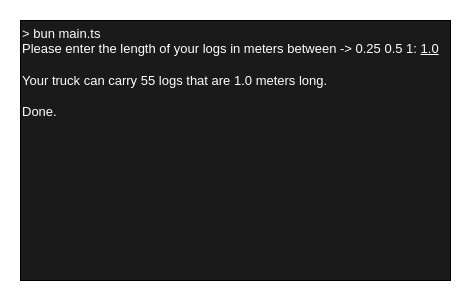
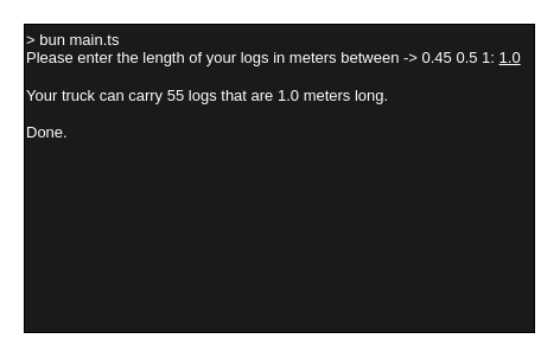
- <mxCell id="2" value="&lt;font color=&quot;#ffffff&quot; style=&quot;font-size: 13px;&quot;&gt;&amp;gt; bun main.ts&lt;br&gt;&lt;/font&gt;&lt;div style=&quot;font-size: 13px;&quot;&gt;&lt;span style=&quot;background-color: initial;&quot;&gt;&lt;font color=&quot;#ffffff&quot; style=&quot;font-size: 13px;&quot;&gt;Please enter the length of your logs in meters between -&amp;gt; 0.25 0.5 1: &lt;u&gt;1.0&lt;/u&gt;&lt;/font&gt;&lt;/span&gt;&lt;/div&gt;&lt;div style=&quot;font-size: 13px;&quot;&gt;&lt;span style=&quot;background-color: initial;&quot;&gt;&lt;font color=&quot;#ffffff&quot; style=&quot;font-size: 13px;&quot;&gt;&lt;br&gt;&lt;/font&gt;&lt;/span&gt;&lt;/div&gt;&lt;div style=&quot;font-size: 13px;&quot;&gt;&lt;font color=&quot;#ffffff&quot;&gt;Your truck can carry 55 logs that are 1.0 meters long.&lt;/font&gt;&lt;/div&gt;&lt;div style=&quot;font-size: 13px;&quot;&gt;&lt;span style=&quot;background-color: initial;&quot;&gt;&lt;font color=&quot;#ffffff&quot; style=&quot;font-size: 13px;&quot;&gt;&lt;br&gt;&lt;/font&gt;&lt;/span&gt;&lt;/div&gt;&lt;div style=&quot;font-size: 13px;&quot;&gt;&lt;span style=&quot;background-color: initial;&quot;&gt;&lt;font color=&quot;#ffffff&quot; style=&quot;font-size: 13px;&quot;&gt;Done.&lt;/font&gt;&lt;/span&gt;&lt;/div&gt;&lt;div style=&quot;font-size: 13px;&quot;&gt;&lt;span style=&quot;background-color: initial;&quot;&gt;&lt;font color=&quot;#ffffff&quot; style=&quot;font-size: 13px;&quot;&gt;&lt;br&gt;&lt;/font&gt;&lt;/span&gt;&lt;/div&gt;&lt;div style=&quot;font-size: 13px;&quot;&gt;&lt;span style=&quot;background-color: initial;&quot;&gt;&lt;font color=&quot;#ffffff&quot; style=&quot;font-size: 13px;&quot;&gt;&lt;br&gt;&lt;/font&gt;&lt;/span&gt;&lt;/div&gt;&lt;div style=&quot;font-size: 13px;&quot;&gt;&lt;span style=&quot;background-color: initial;&quot;&gt;&lt;font color=&quot;#ffffff&quot; style=&quot;font-size: 13px;&quot;&gt;&lt;br&gt;&lt;/font&gt;&lt;/span&gt;&lt;/div&gt;&lt;div style=&quot;font-size: 13px;&quot;&gt;&lt;span style=&quot;background-color: initial;&quot;&gt;&lt;font color=&quot;#ffffff&quot; style=&quot;font-size: 13px;&quot;&gt;&lt;br&gt;&lt;/font&gt;&lt;/span&gt;&lt;/div&gt;&lt;div style=&quot;font-size: 13px;&quot;&gt;&lt;span style=&quot;background-color: initial;&quot;&gt;&lt;font color=&quot;#ffffff&quot; style=&quot;font-size: 13px;&quot;&gt;&lt;br&gt;&lt;/font&gt;&lt;/span&gt;&lt;/div&gt;&lt;div style=&quot;font-size: 13px;&quot;&gt;&lt;span style=&quot;background-color: initial;&quot;&gt;&lt;font color=&quot;#ffffff&quot; style=&quot;font-size: 13px;&quot;&gt;&lt;br&gt;&lt;/font&gt;&lt;/span&gt;&lt;/div&gt;&lt;div style=&quot;font-size: 13px;&quot;&gt;&lt;span style=&quot;background-color: initial;&quot;&gt;&lt;font color=&quot;#ffffff&quot; style=&quot;font-size: 13px;&quot;&gt;&lt;br&gt;&lt;/font&gt;&lt;/span&gt;&lt;/div&gt;&lt;div style=&quot;font-size: 13px;&quot;&gt;&lt;span style=&quot;background-color: initial;&quot;&gt;&lt;font color=&quot;#ffffff&quot; style=&quot;font-size: 13px;&quot;&gt;&lt;br&gt;&lt;/font&gt;&lt;/span&gt;&lt;/div&gt;&lt;div style=&quot;font-size: 13px;&quot;&gt;&lt;span style=&quot;background-color: initial;&quot;&gt;&lt;font color=&quot;#ffffff&quot; style=&quot;font-size: 13px;&quot;&gt;&lt;br&gt;&lt;/font&gt;&lt;/span&gt;&lt;/div&gt;&lt;div style=&quot;font-size: 13px;&quot;&gt;&lt;br&gt;&lt;/div&gt;" style="rounded=0;whiteSpace=wrap;html=1;align=left;fillColor=#1A1A1A;" parent="1" vertex="1"><mxGeometry x="20" y="20" width="430" height="260" as="geometry" /></mxCell>
+ <mxCell id="2" value="&lt;font color=&quot;#ffffff&quot; style=&quot;font-size: 13px;&quot;&gt;&amp;gt; bun main.ts&lt;br&gt;&lt;/font&gt;&lt;div style=&quot;font-size: 13px;&quot;&gt;&lt;span style=&quot;background-color: initial;&quot;&gt;&lt;font color=&quot;#ffffff&quot; style=&quot;font-size: 13px;&quot;&gt;Please enter the length of your logs in meters between -&amp;gt; 0.45 0.5 1: &lt;u&gt;1.0&lt;/u&gt;&lt;/font&gt;&lt;/span&gt;&lt;/div&gt;&lt;div style=&quot;font-size: 13px;&quot;&gt;&lt;span style=&quot;background-color: initial;&quot;&gt;&lt;font color=&quot;#ffffff&quot; style=&quot;font-size: 13px;&quot;&gt;&lt;br&gt;&lt;/font&gt;&lt;/span&gt;&lt;/div&gt;&lt;div style=&quot;font-size: 13px;&quot;&gt;&lt;font color=&quot;#ffffff&quot;&gt;Your truck can carry 55 logs that are 1.0 meters long.&lt;/font&gt;&lt;/div&gt;&lt;div style=&quot;font-size: 13px;&quot;&gt;&lt;span style=&quot;background-color: initial;&quot;&gt;&lt;font color=&quot;#ffffff&quot; style=&quot;font-size: 13px;&quot;&gt;&lt;br&gt;&lt;/font&gt;&lt;/span&gt;&lt;/div&gt;&lt;div style=&quot;font-size: 13px;&quot;&gt;&lt;span style=&quot;background-color: initial;&quot;&gt;&lt;font color=&quot;#ffffff&quot; style=&quot;font-size: 13px;&quot;&gt;Done.&lt;/font&gt;&lt;/span&gt;&lt;/div&gt;&lt;div style=&quot;font-size: 13px;&quot;&gt;&lt;span style=&quot;background-color: initial;&quot;&gt;&lt;font color=&quot;#ffffff&quot; style=&quot;font-size: 13px;&quot;&gt;&lt;br&gt;&lt;/font&gt;&lt;/span&gt;&lt;/div&gt;&lt;div style=&quot;font-size: 13px;&quot;&gt;&lt;span style=&quot;background-color: initial;&quot;&gt;&lt;font color=&quot;#ffffff&quot; style=&quot;font-size: 13px;&quot;&gt;&lt;br&gt;&lt;/font&gt;&lt;/span&gt;&lt;/div&gt;&lt;div style=&quot;font-size: 13px;&quot;&gt;&lt;span style=&quot;background-color: initial;&quot;&gt;&lt;font color=&quot;#ffffff&quot; style=&quot;font-size: 13px;&quot;&gt;&lt;br&gt;&lt;/font&gt;&lt;/span&gt;&lt;/div&gt;&lt;div style=&quot;font-size: 13px;&quot;&gt;&lt;span style=&quot;background-color: initial;&quot;&gt;&lt;font color=&quot;#ffffff&quot; style=&quot;font-size: 13px;&quot;&gt;&lt;br&gt;&lt;/font&gt;&lt;/span&gt;&lt;/div&gt;&lt;div style=&quot;font-size: 13px;&quot;&gt;&lt;span style=&quot;background-color: initial;&quot;&gt;&lt;font color=&quot;#ffffff&quot; style=&quot;font-size: 13px;&quot;&gt;&lt;br&gt;&lt;/font&gt;&lt;/span&gt;&lt;/div&gt;&lt;div style=&quot;font-size: 13px;&quot;&gt;&lt;span style=&quot;background-color: initial;&quot;&gt;&lt;font color=&quot;#ffffff&quot; style=&quot;font-size: 13px;&quot;&gt;&lt;br&gt;&lt;/font&gt;&lt;/span&gt;&lt;/div&gt;&lt;div style=&quot;font-size: 13px;&quot;&gt;&lt;span style=&quot;background-color: initial;&quot;&gt;&lt;font color=&quot;#ffffff&quot; style=&quot;font-size: 13px;&quot;&gt;&lt;br&gt;&lt;/font&gt;&lt;/span&gt;&lt;/div&gt;&lt;div style=&quot;font-size: 13px;&quot;&gt;&lt;span style=&quot;background-color: initial;&quot;&gt;&lt;font color=&quot;#ffffff&quot; style=&quot;font-size: 13px;&quot;&gt;&lt;br&gt;&lt;/font&gt;&lt;/span&gt;&lt;/div&gt;&lt;div style=&quot;font-size: 13px;&quot;&gt;&lt;span style=&quot;background-color: initial;&quot;&gt;&lt;font color=&quot;#ffffff&quot; style=&quot;font-size: 13px;&quot;&gt;&lt;br&gt;&lt;/font&gt;&lt;/span&gt;&lt;/div&gt;&lt;div style=&quot;font-size: 13px;&quot;&gt;&lt;br&gt;&lt;/div&gt;" style="rounded=0;whiteSpace=wrap;html=1;align=left;fillColor=#1A1A1A;" parent="1" vertex="1"><mxGeometry x="20" y="20" width="430" height="260" as="geometry" /></mxCell>
